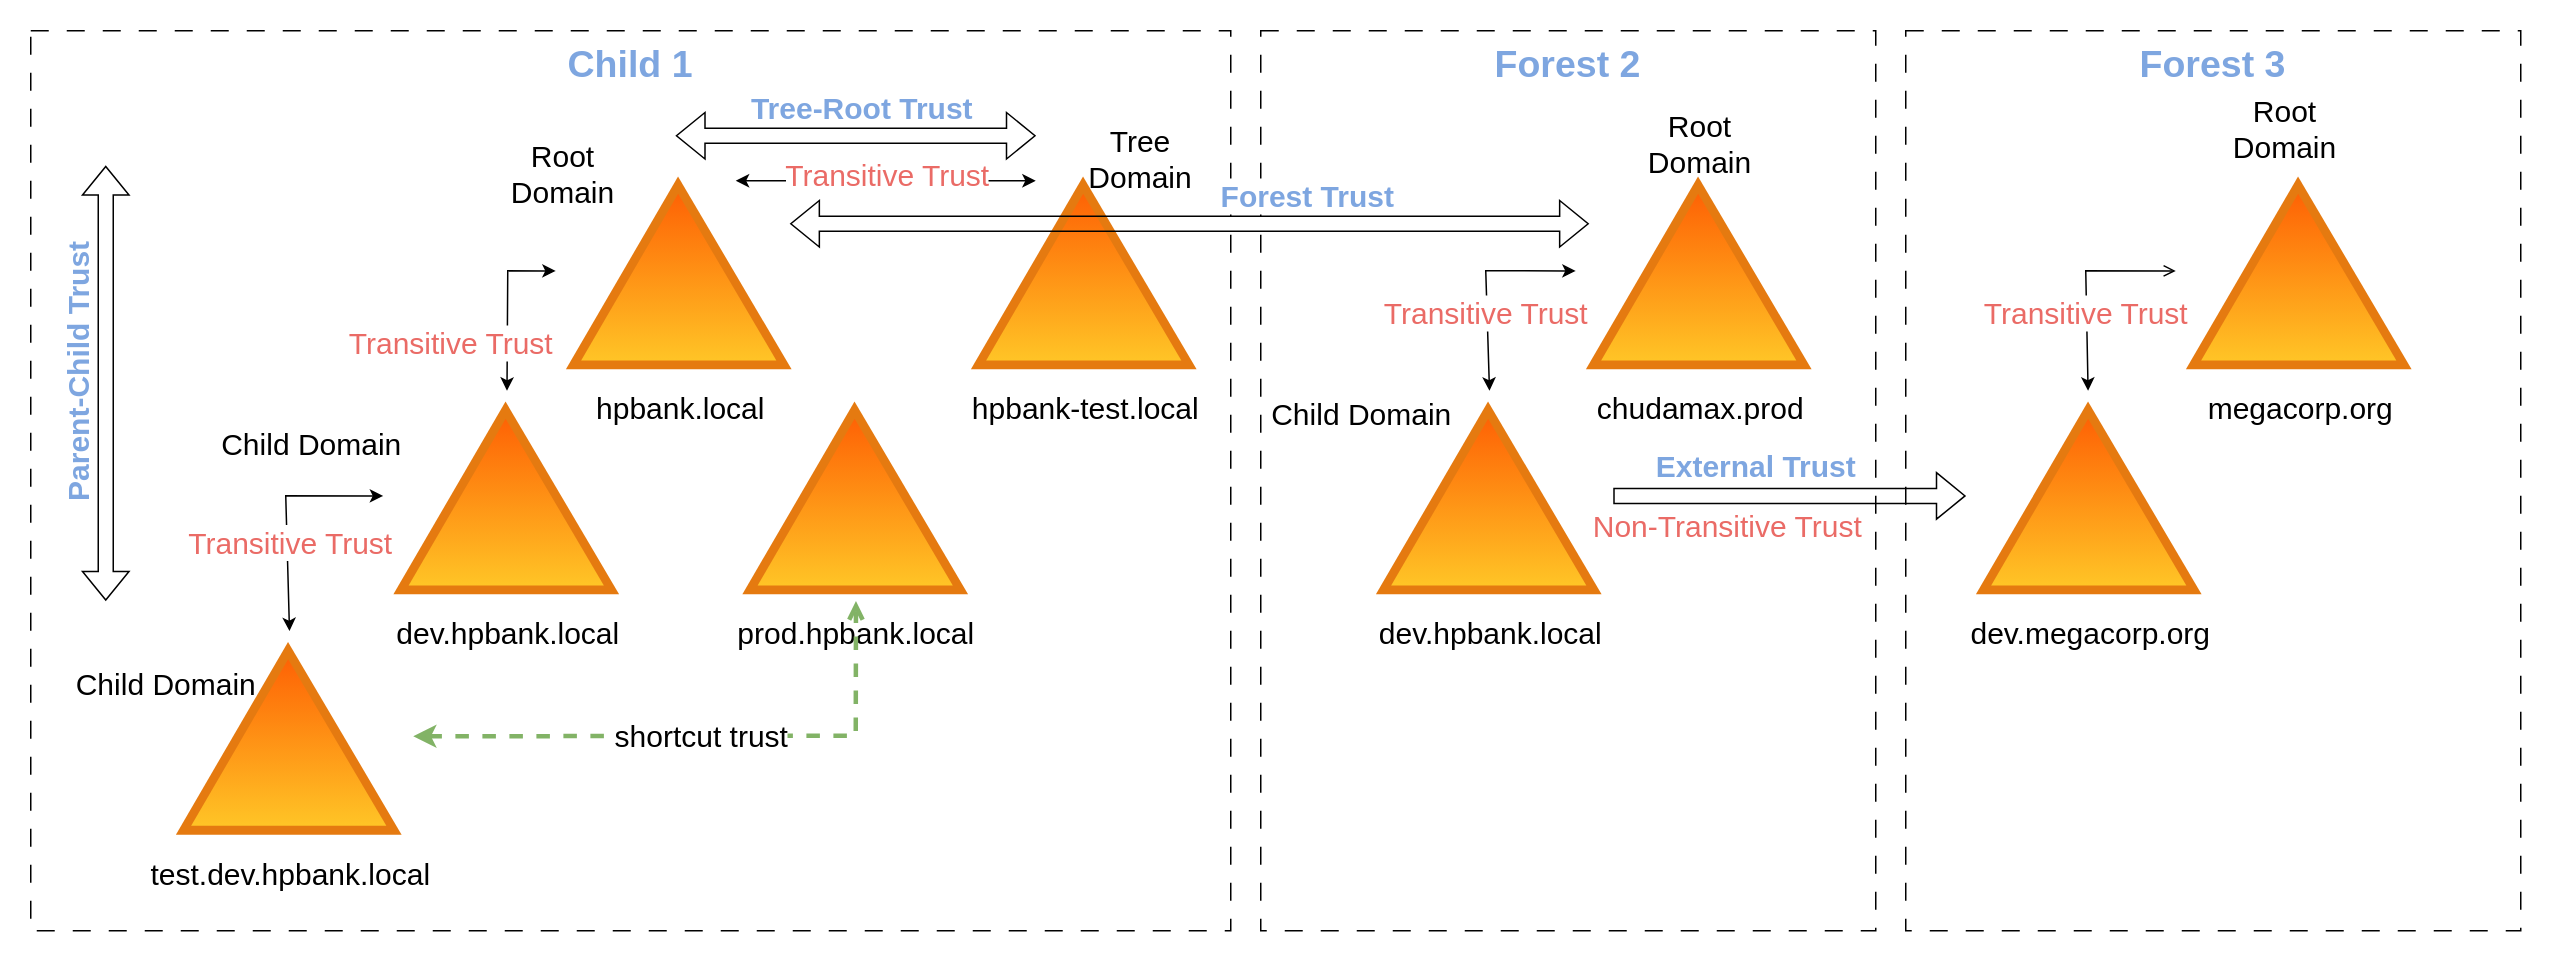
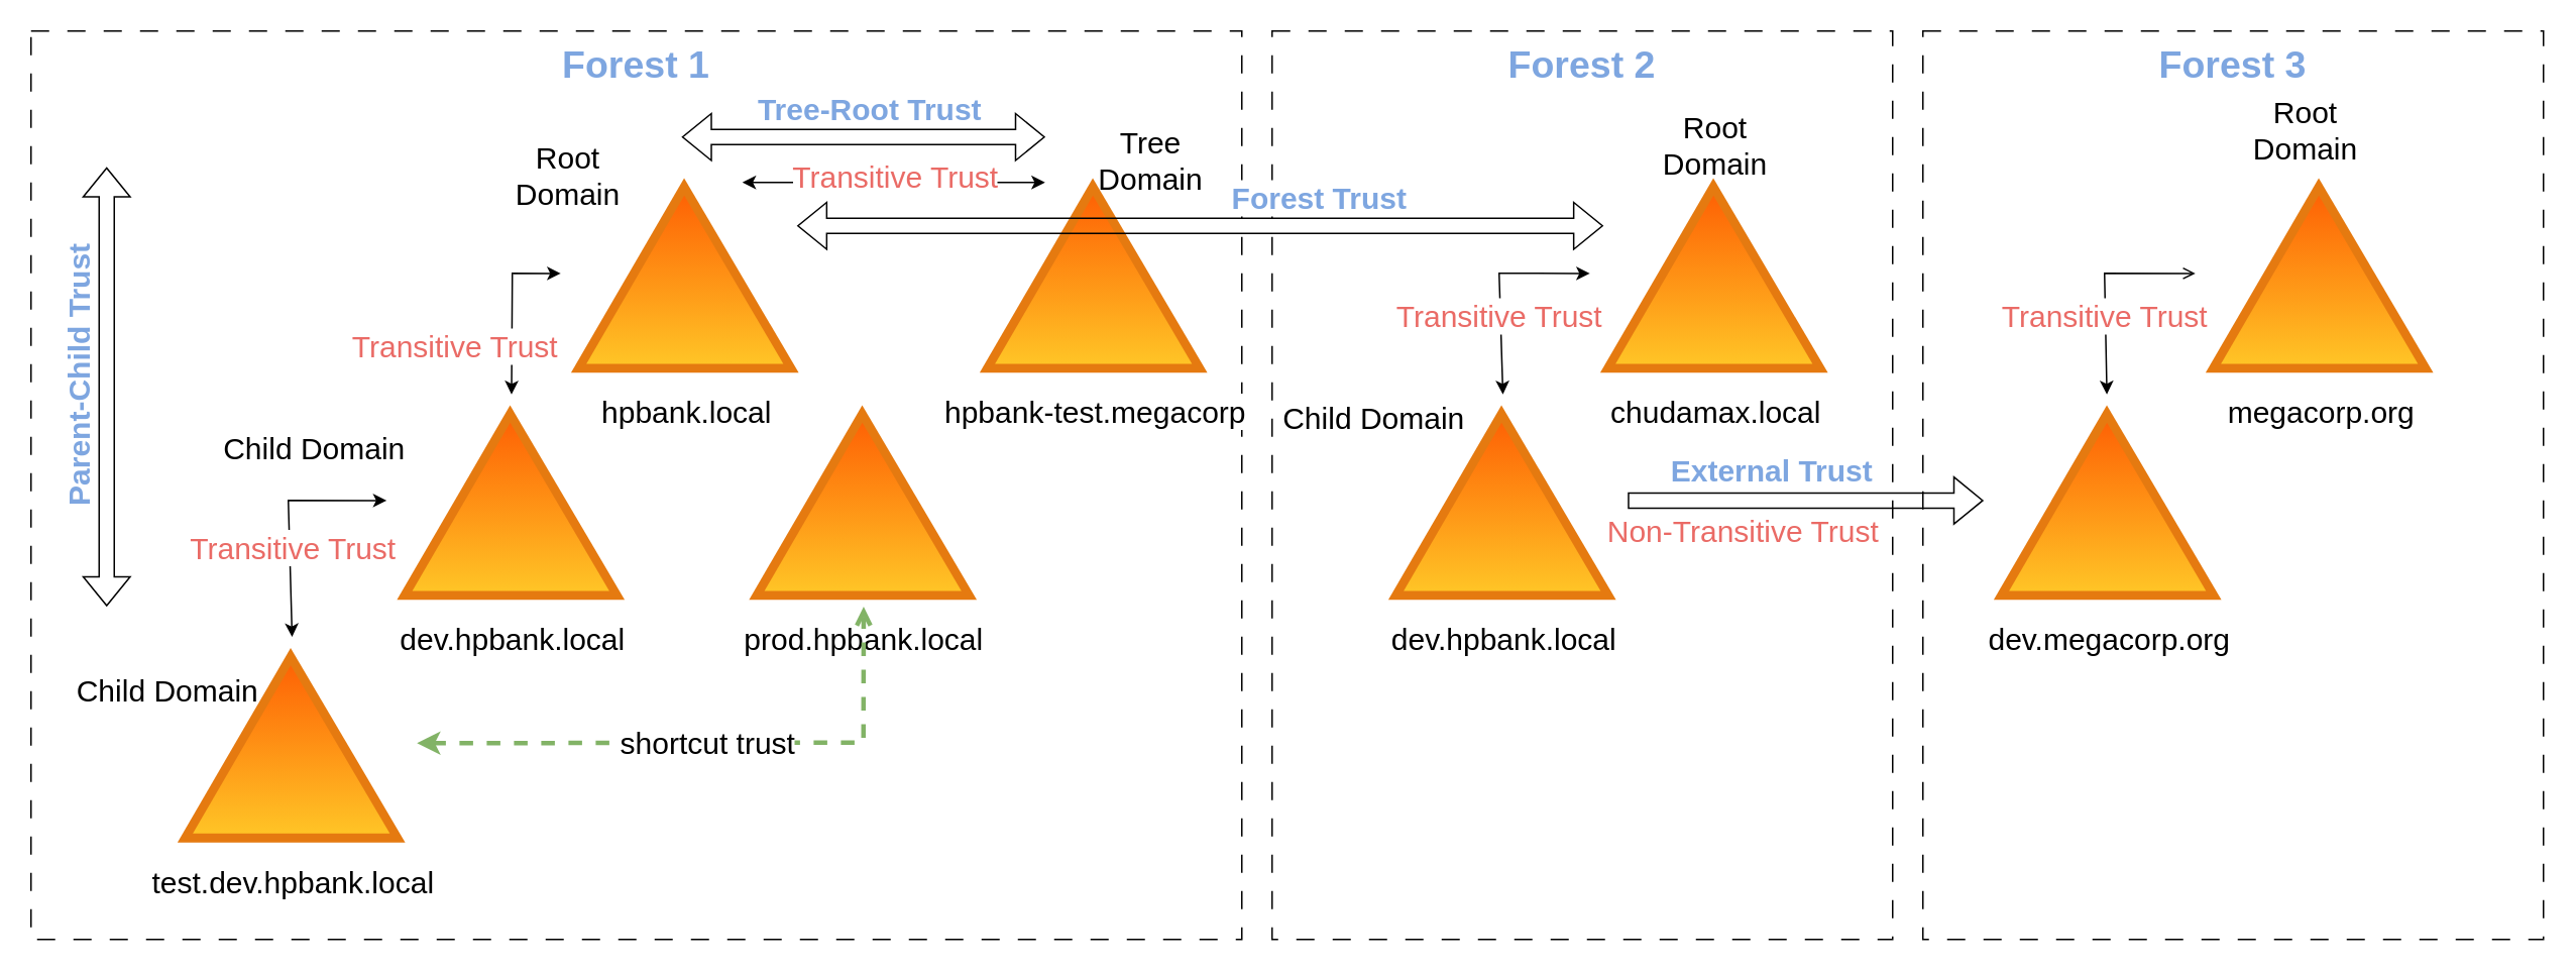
- <mxCell id="3" value="Child 1" style="rounded=0;whiteSpace=wrap;html=1;labelBackgroundColor=none;fontSize=25;fontColor=#7EA6E0;dashed=1;dashPattern=12 12;verticalAlign=top;fontStyle=1" parent="1" vertex="1"><mxGeometry y="20" width="800" height="600" as="geometry" x="20" /></mxCell>
+ <mxCell id="3" value="Forest 1" style="rounded=0;whiteSpace=wrap;html=1;labelBackgroundColor=none;fontSize=25;fontColor=#7EA6E0;dashed=1;dashPattern=12 12;verticalAlign=top;fontStyle=1" parent="1" vertex="1"><mxGeometry y="20" width="800" height="600" as="geometry" x="20" /></mxCell>
- <mxCell id="12" value="hpbank-test.local" style="aspect=fixed;perimeter=ellipsePerimeter;html=1;align=center;shadow=0;dashed=0;spacingTop=3;image;image=img/lib/active_directory/windows_domain.svg;verticalAlign=top;fontSize=20;" parent="1" vertex="1"><mxGeometry x="640" y="110" width="165" height="140.25" as="geometry" /></mxCell>
+ <mxCell id="12" value="hpbank-test.megacorp" style="aspect=fixed;perimeter=ellipsePerimeter;html=1;align=center;shadow=0;dashed=0;spacingTop=3;image;image=img/lib/active_directory/windows_domain.svg;verticalAlign=top;fontSize=20;" parent="1" vertex="1"><mxGeometry x="640" y="110" width="165" height="140.25" as="geometry" /></mxCell>
- <mxCell id="21" value="chudamax.prod" style="aspect=fixed;perimeter=ellipsePerimeter;html=1;align=center;shadow=0;dashed=0;spacingTop=3;image;image=img/lib/active_directory/windows_domain.svg;verticalAlign=top;fontSize=20;" parent="1" vertex="1"><mxGeometry x="1050" y="110" width="165" height="140.25" as="geometry" /></mxCell>
+ <mxCell id="21" value="chudamax.local" style="aspect=fixed;perimeter=ellipsePerimeter;html=1;align=center;shadow=0;dashed=0;spacingTop=3;image;image=img/lib/active_directory/windows_domain.svg;verticalAlign=top;fontSize=20;" parent="1" vertex="1"><mxGeometry x="1050" y="110" width="165" height="140.25" as="geometry" /></mxCell>
